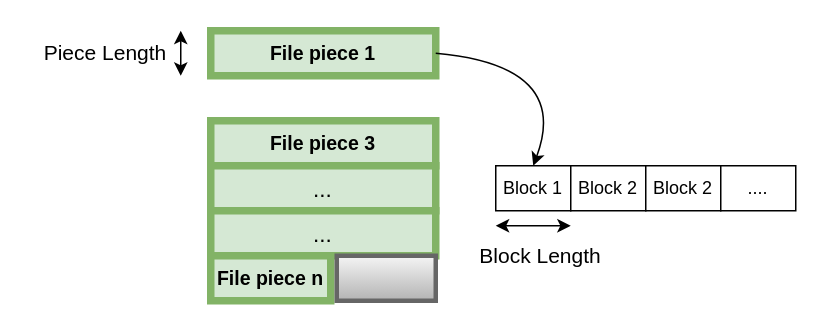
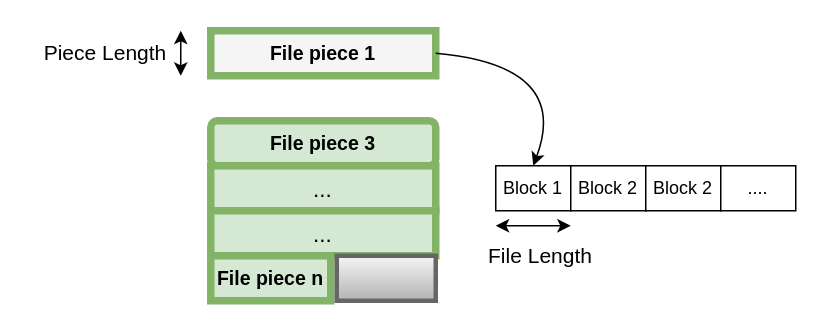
- <mxCell id="2" value="&lt;font size=&quot;1&quot;&gt;&lt;b style=&quot;font-size: 13px&quot;&gt;File piece 1&lt;/b&gt;&lt;/font&gt;" style="rounded=0;whiteSpace=wrap;html=1;fillColor=#d5e8d4;strokeColor=#82b366;strokeWidth=5;" vertex="1" parent="1"><mxGeometry x="140" y="20" width="150" height="30" as="geometry" /></mxCell>
+ <mxCell id="2" value="&lt;font size=&quot;1&quot;&gt;&lt;b style=&quot;font-size: 13px&quot;&gt;File piece 1&lt;/b&gt;&lt;/font&gt;" style="rounded=0;whiteSpace=wrap;html=1;fillColor=#f5f5f5;strokeColor=#82b366;strokeWidth=5;" vertex="1" parent="1"><mxGeometry x="140" y="20" width="150" height="30" as="geometry" /></mxCell>
- <mxCell id="3" value="&lt;b style=&quot;font-size: 13px&quot;&gt;File piece 3&lt;/b&gt;" style="rounded=0;whiteSpace=wrap;html=1;fillColor=#d5e8d4;strokeColor=#82b366;strokeWidth=5;" vertex="1" parent="1"><mxGeometry x="140" y="80" width="150" height="30" as="geometry" /></mxCell>
+ <mxCell id="3" value="&lt;b style=&quot;font-size: 13px&quot;&gt;File piece 3&lt;/b&gt;" style="whiteSpace=wrap;html=1;fillColor=#d5e8d4;strokeColor=#82b366;strokeWidth=5;rounded=1;" vertex="1" parent="1"><mxGeometry x="140" y="80" width="150" height="30" as="geometry" /></mxCell>
- <mxCell id="15" value="&lt;font style=&quot;font-size: 14px&quot;&gt;Block Length&lt;/font&gt;" style="text;html=1;strokeColor=none;fillColor=none;align=center;verticalAlign=middle;whiteSpace=wrap;rounded=0;" vertex="1" parent="1"><mxGeometry x="310" y="160" width="100" height="20" as="geometry" /></mxCell>
+ <mxCell id="15" value="&lt;font style=&quot;font-size: 14px&quot;&gt;File Length&lt;/font&gt;" style="text;html=1;strokeColor=none;fillColor=none;align=center;verticalAlign=middle;whiteSpace=wrap;rounded=0;" vertex="1" parent="1"><mxGeometry x="310" y="160" width="100" height="20" as="geometry" /></mxCell>
